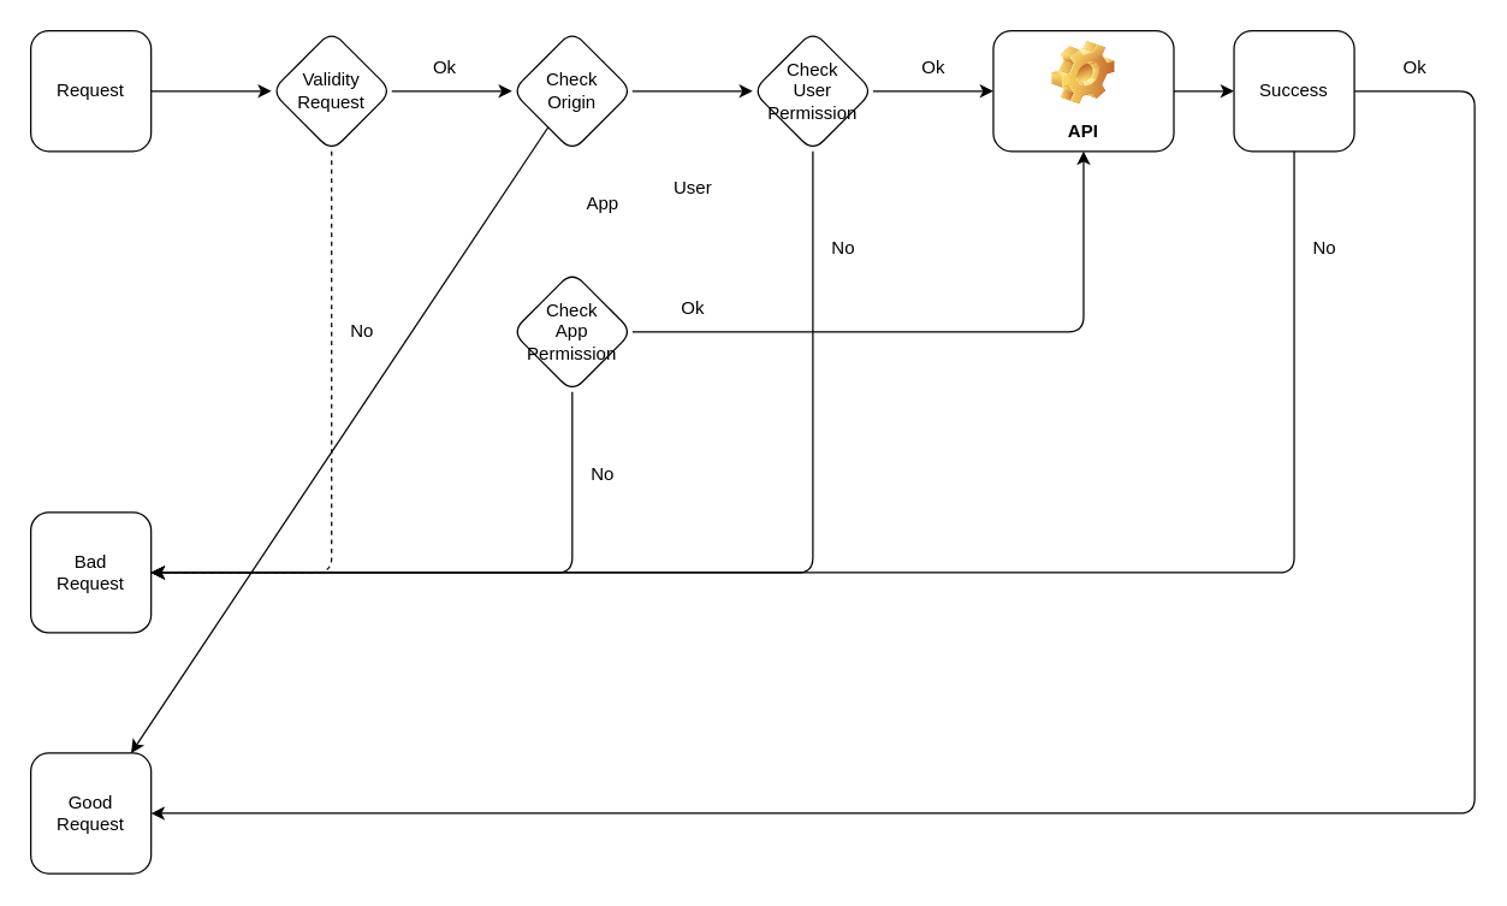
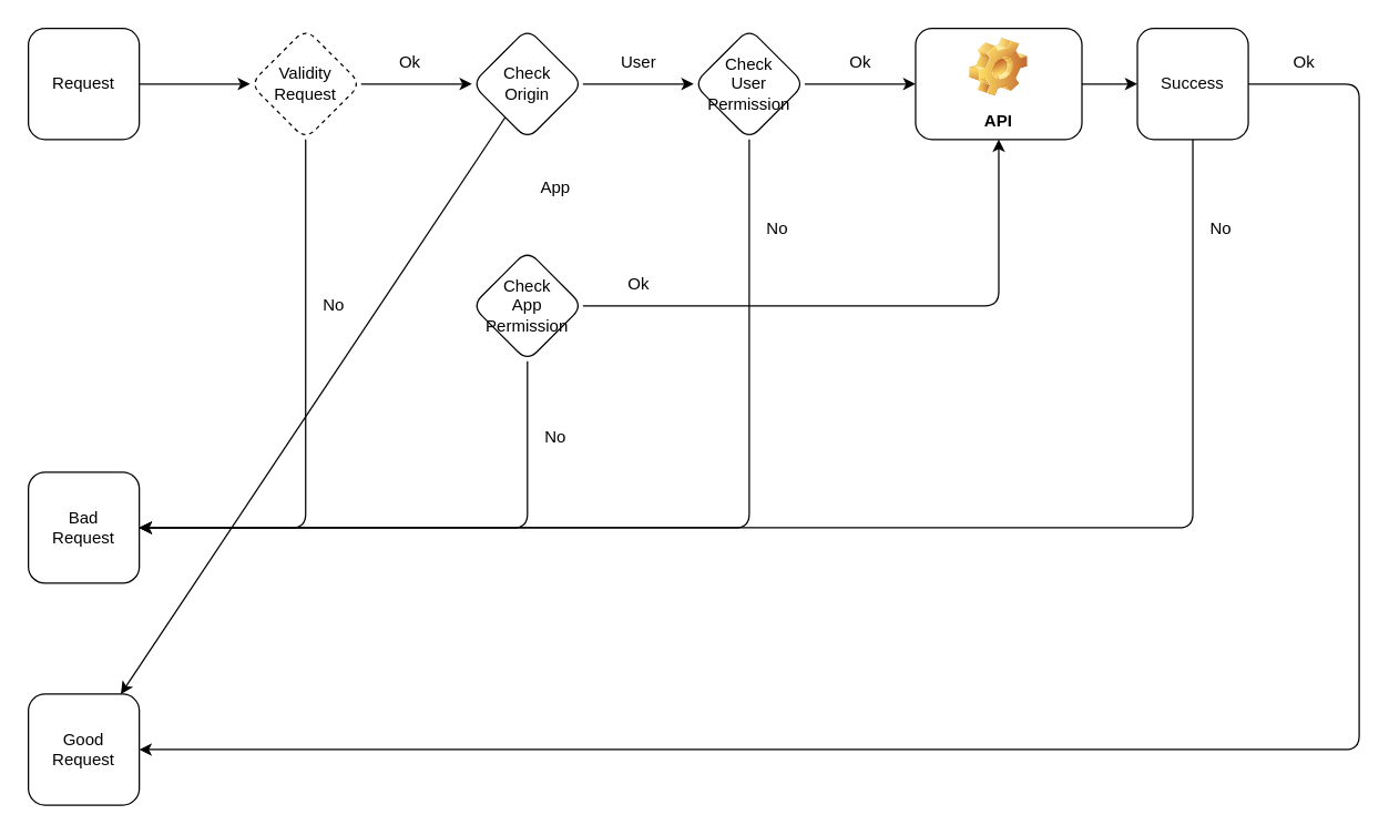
- <mxCell id="6" value="Validity&lt;br&gt;Request" style="rhombus;whiteSpace=wrap;html=1;rounded=1;" parent="1" vertex="1"><mxGeometry x="180" y="20" width="80" height="80" as="geometry" /></mxCell>
+ <mxCell id="6" value="Validity&lt;br&gt;Request" style="rhombus;whiteSpace=wrap;html=1;rounded=1;dashed=1;" parent="1" vertex="1"><mxGeometry x="180" y="20" width="80" height="80" as="geometry" /></mxCell>
- <mxCell id="24" value="User" style="text;html=1;align=center;verticalAlign=middle;resizable=0;points=[];autosize=1;strokeColor=none;fillColor=none;rounded=1;" parent="1" vertex="1"><mxGeometry x="435" y="110" width="50" height="30" as="geometry" /></mxCell>
+ <mxCell id="24" value="User" style="text;html=1;align=center;verticalAlign=middle;resizable=0;points=[];autosize=1;strokeColor=none;fillColor=none;rounded=1;" parent="1" vertex="1"><mxGeometry x="435" y="30" width="50" height="30" as="geometry" /></mxCell>
- <mxCell id="5" style="edgeStyle=none;html=1;entryX=1;entryY=0.5;entryDx=0;entryDy=0;rounded=1;dashed=1;" parent="1" source="6" target="21" edge="1"><mxGeometry relative="1" as="geometry"><mxPoint x="220" y="330" as="targetPoint" /><Array as="points"><mxPoint x="220" y="380" /></Array></mxGeometry></mxCell>
+ <mxCell id="5" style="edgeStyle=none;html=1;entryX=1;entryY=0.5;entryDx=0;entryDy=0;rounded=1;" parent="1" source="6" target="21" edge="1"><mxGeometry relative="1" as="geometry"><mxPoint x="220" y="330" as="targetPoint" /><Array as="points"><mxPoint x="220" y="380" /></Array></mxGeometry></mxCell>
